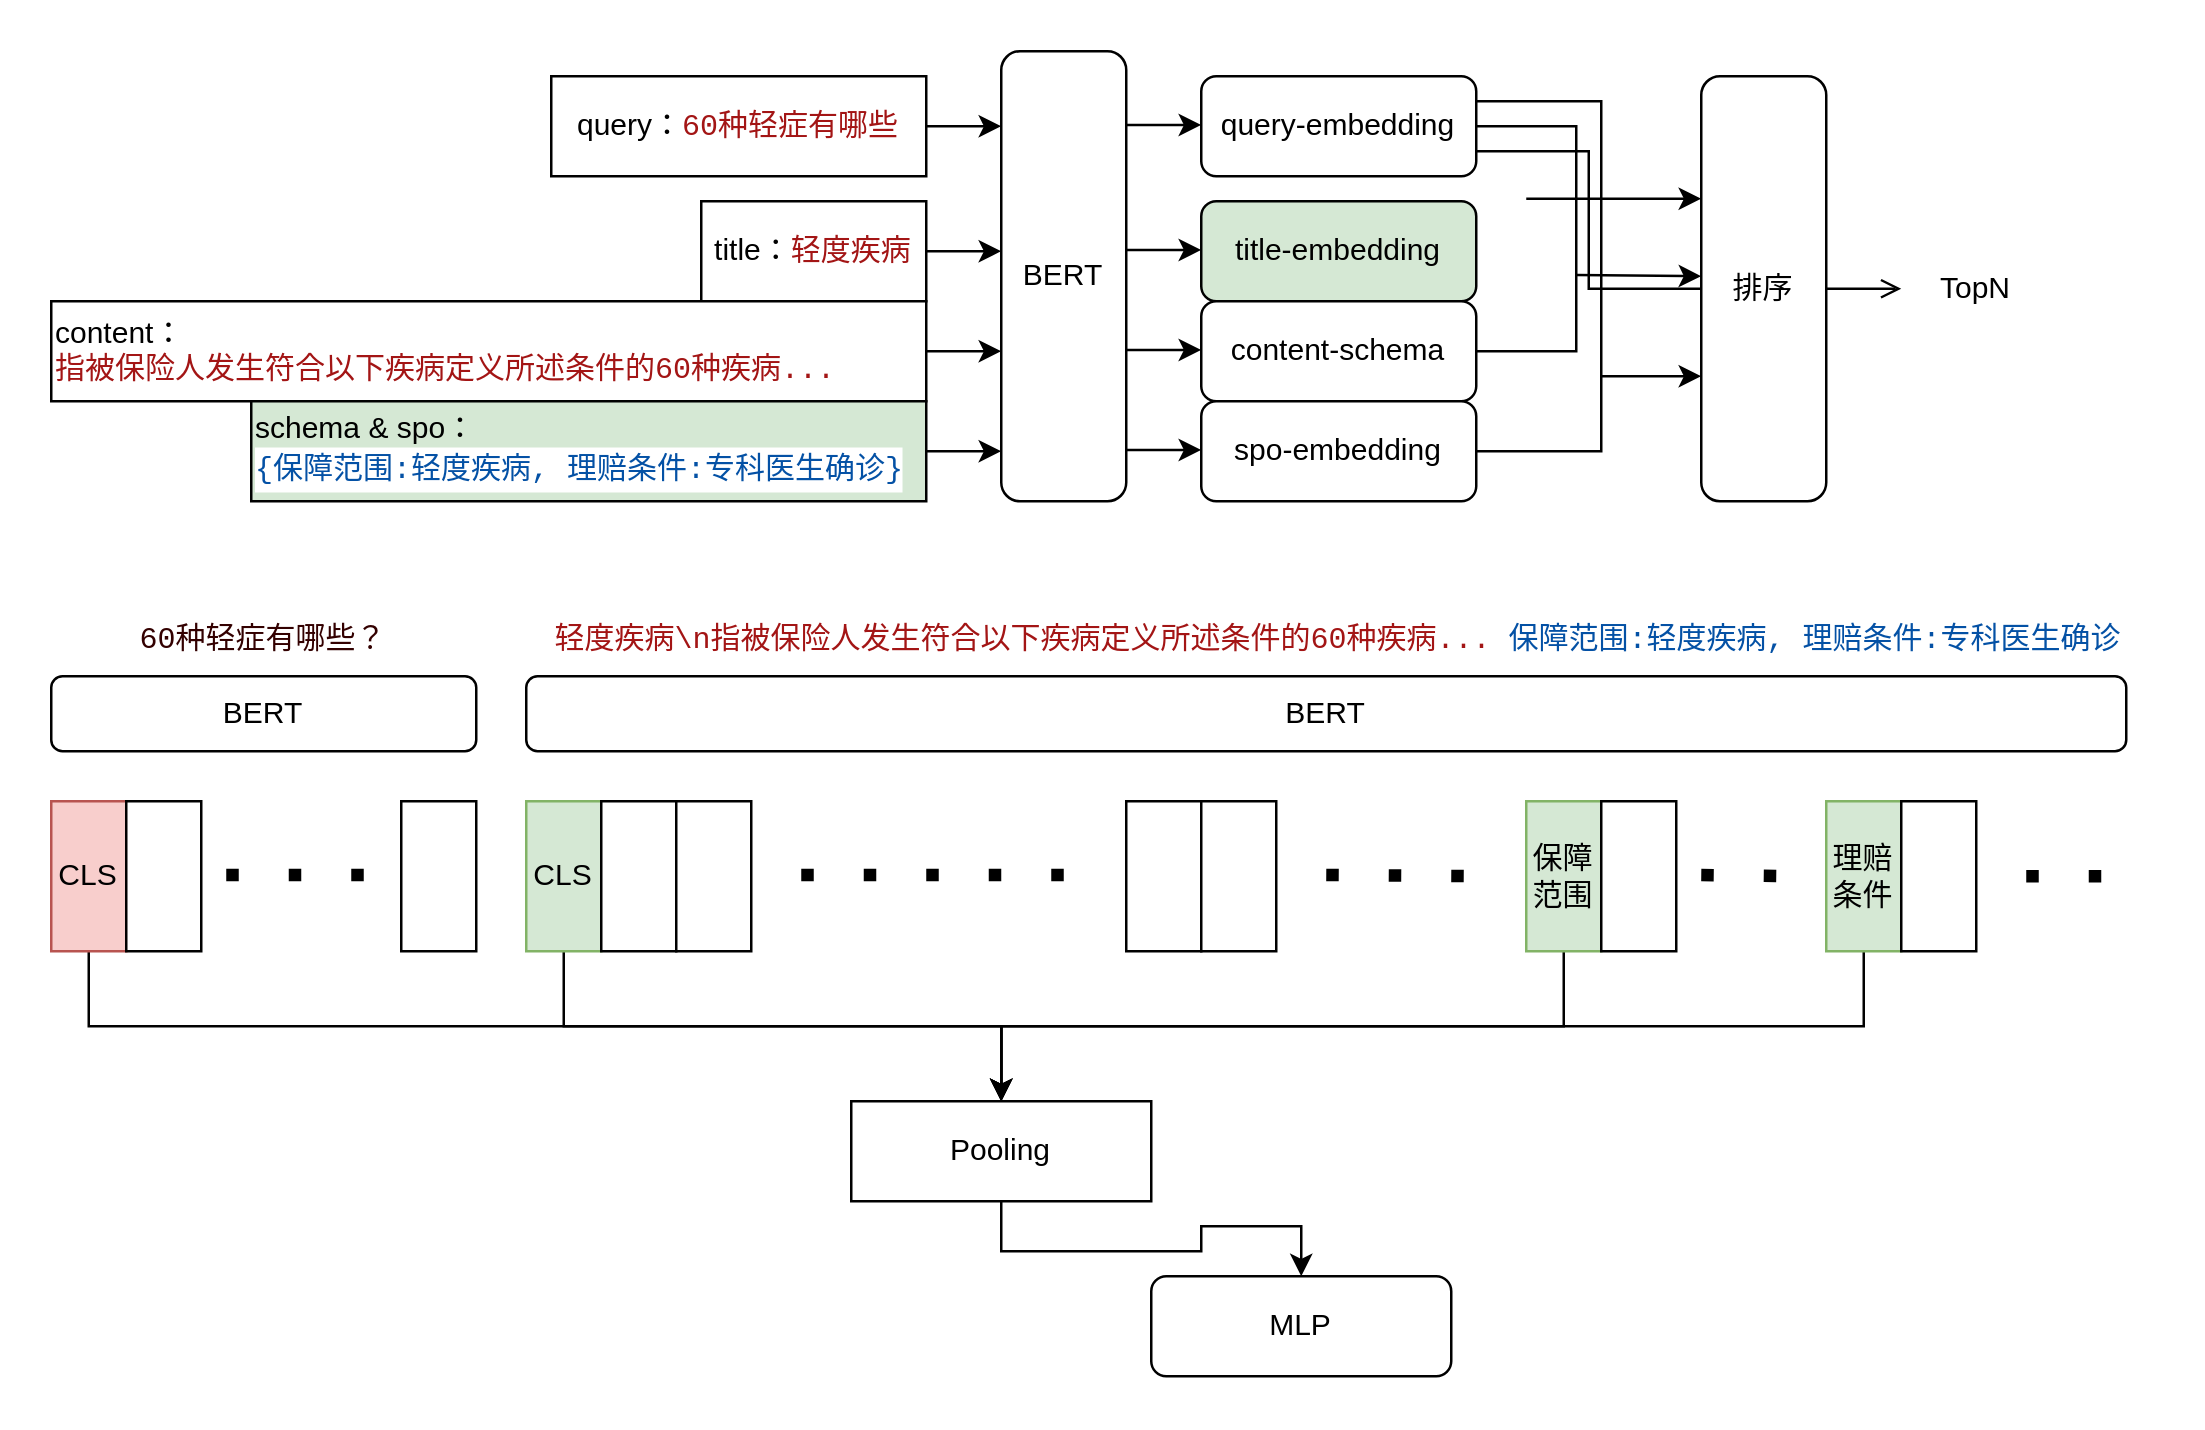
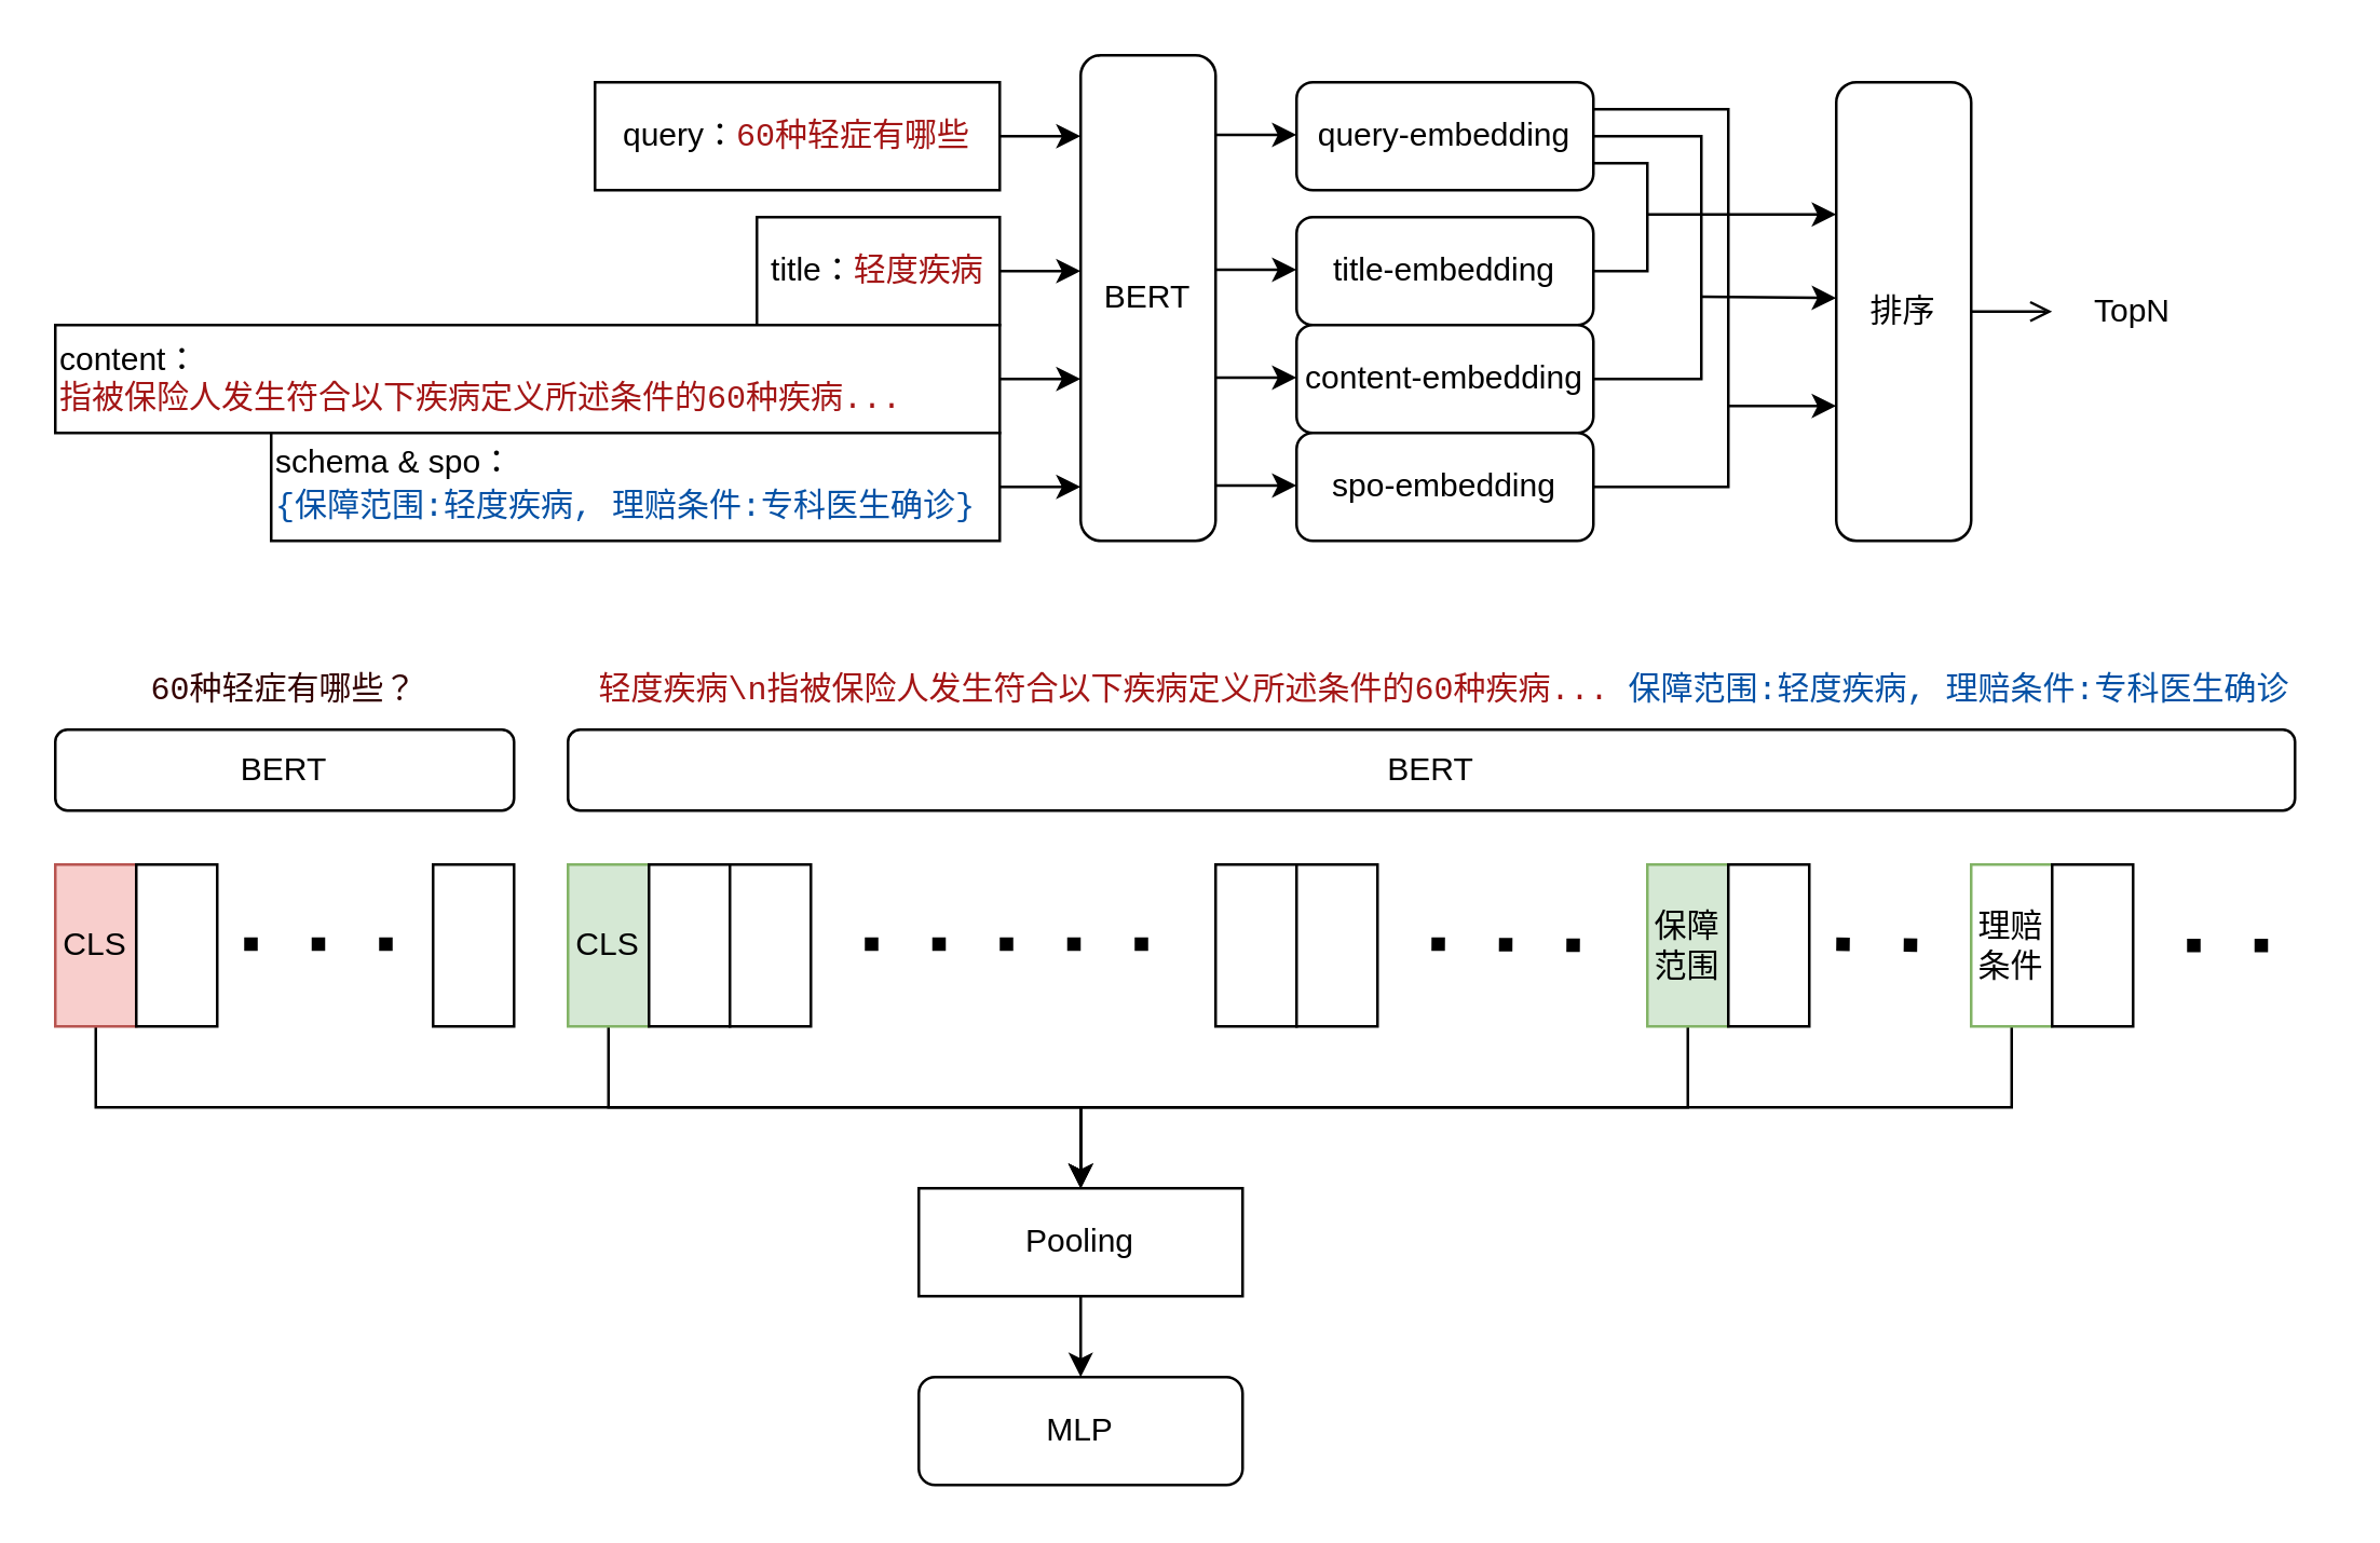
- <mxCell id="15" value="title-embedding" style="rounded=1;whiteSpace=wrap;html=1;fillColor=#d5e8d4;" vertex="1" parent="1"><mxGeometry x="480" y="80" width="110" height="40" as="geometry" /></mxCell>
+ <mxCell id="15" value="title-embedding" style="rounded=1;whiteSpace=wrap;html=1;" vertex="1" parent="1"><mxGeometry x="480" y="80" width="110" height="40" as="geometry" /></mxCell>
- <mxCell id="12" style="edgeStyle=orthogonalEdgeStyle;rounded=0;orthogonalLoop=1;jettySize=auto;html=1;exitX=1;exitY=0.75;exitDx=0;exitDy=0;endArrow=none;endFill=0;" edge="1" parent="1" source="14" target="19"><mxGeometry relative="1" as="geometry" /></mxCell>
+ <mxCell id="12" style="edgeStyle=orthogonalEdgeStyle;rounded=0;orthogonalLoop=1;jettySize=auto;html=1;exitX=1;exitY=0.75;exitDx=0;exitDy=0;entryX=1;entryY=0.5;entryDx=0;entryDy=0;endArrow=none;endFill=0;" edge="1" parent="1" source="14" target="15"><mxGeometry relative="1" as="geometry" /></mxCell>
- <mxCell id="16" value="content-schema" style="rounded=1;whiteSpace=wrap;html=1;" vertex="1" parent="1"><mxGeometry x="480" y="120" width="110" height="40" as="geometry" /></mxCell>
+ <mxCell id="16" value="content-embedding" style="rounded=1;whiteSpace=wrap;html=1;" vertex="1" parent="1"><mxGeometry x="480" y="120" width="110" height="40" as="geometry" /></mxCell>
- <mxCell id="7" value="schema &amp;amp; spo：&lt;div&gt;&lt;div style=&quot;background-color: rgb(255, 255, 255); font-family: Menlo, Monaco, &amp;quot;Courier New&amp;quot;, monospace; line-height: 18px; white-space: pre;&quot;&gt;&lt;span style=&quot;color: #0451a5;&quot;&gt;{保障范围:轻度疾病, 理赔条件:专科医生确诊}&lt;/span&gt;&lt;/div&gt;&lt;/div&gt;" style="rounded=0;whiteSpace=wrap;html=1;align=left;fillColor=#d5e8d4;" vertex="1" parent="1"><mxGeometry x="100" y="160" width="270" height="40" as="geometry" /></mxCell>
+ <mxCell id="7" value="schema &amp;amp; spo：&lt;div&gt;&lt;div style=&quot;background-color: rgb(255, 255, 255); font-family: Menlo, Monaco, &amp;quot;Courier New&amp;quot;, monospace; line-height: 18px; white-space: pre;&quot;&gt;&lt;span style=&quot;color: #0451a5;&quot;&gt;{保障范围:轻度疾病, 理赔条件:专科医生确诊}&lt;/span&gt;&lt;/div&gt;&lt;/div&gt;" style="rounded=0;whiteSpace=wrap;html=1;align=left;" vertex="1" parent="1"><mxGeometry x="100" y="160" width="270" height="40" as="geometry" /></mxCell>
- <mxCell id="37" value="理赔条件" style="rounded=0;whiteSpace=wrap;html=1;fillColor=#d5e8d4;strokeColor=#82b366;" vertex="1" parent="1"><mxGeometry x="730" y="320" width="30" height="60" as="geometry" /></mxCell>
+ <mxCell id="37" value="理赔条件" style="rounded=0;whiteSpace=wrap;html=1;fillColor=#ffffff;strokeColor=#82b366;" vertex="1" parent="1"><mxGeometry x="730" y="320" width="30" height="60" as="geometry" /></mxCell>
- <mxCell id="49" value="MLP" style="rounded=1;whiteSpace=wrap;html=1;" vertex="1" parent="1"><mxGeometry x="460" y="510" width="120" height="40" as="geometry" /></mxCell>
+ <mxCell id="49" value="MLP" style="rounded=1;whiteSpace=wrap;html=1;" vertex="1" parent="1"><mxGeometry x="340" y="510" width="120" height="40" as="geometry" /></mxCell>
